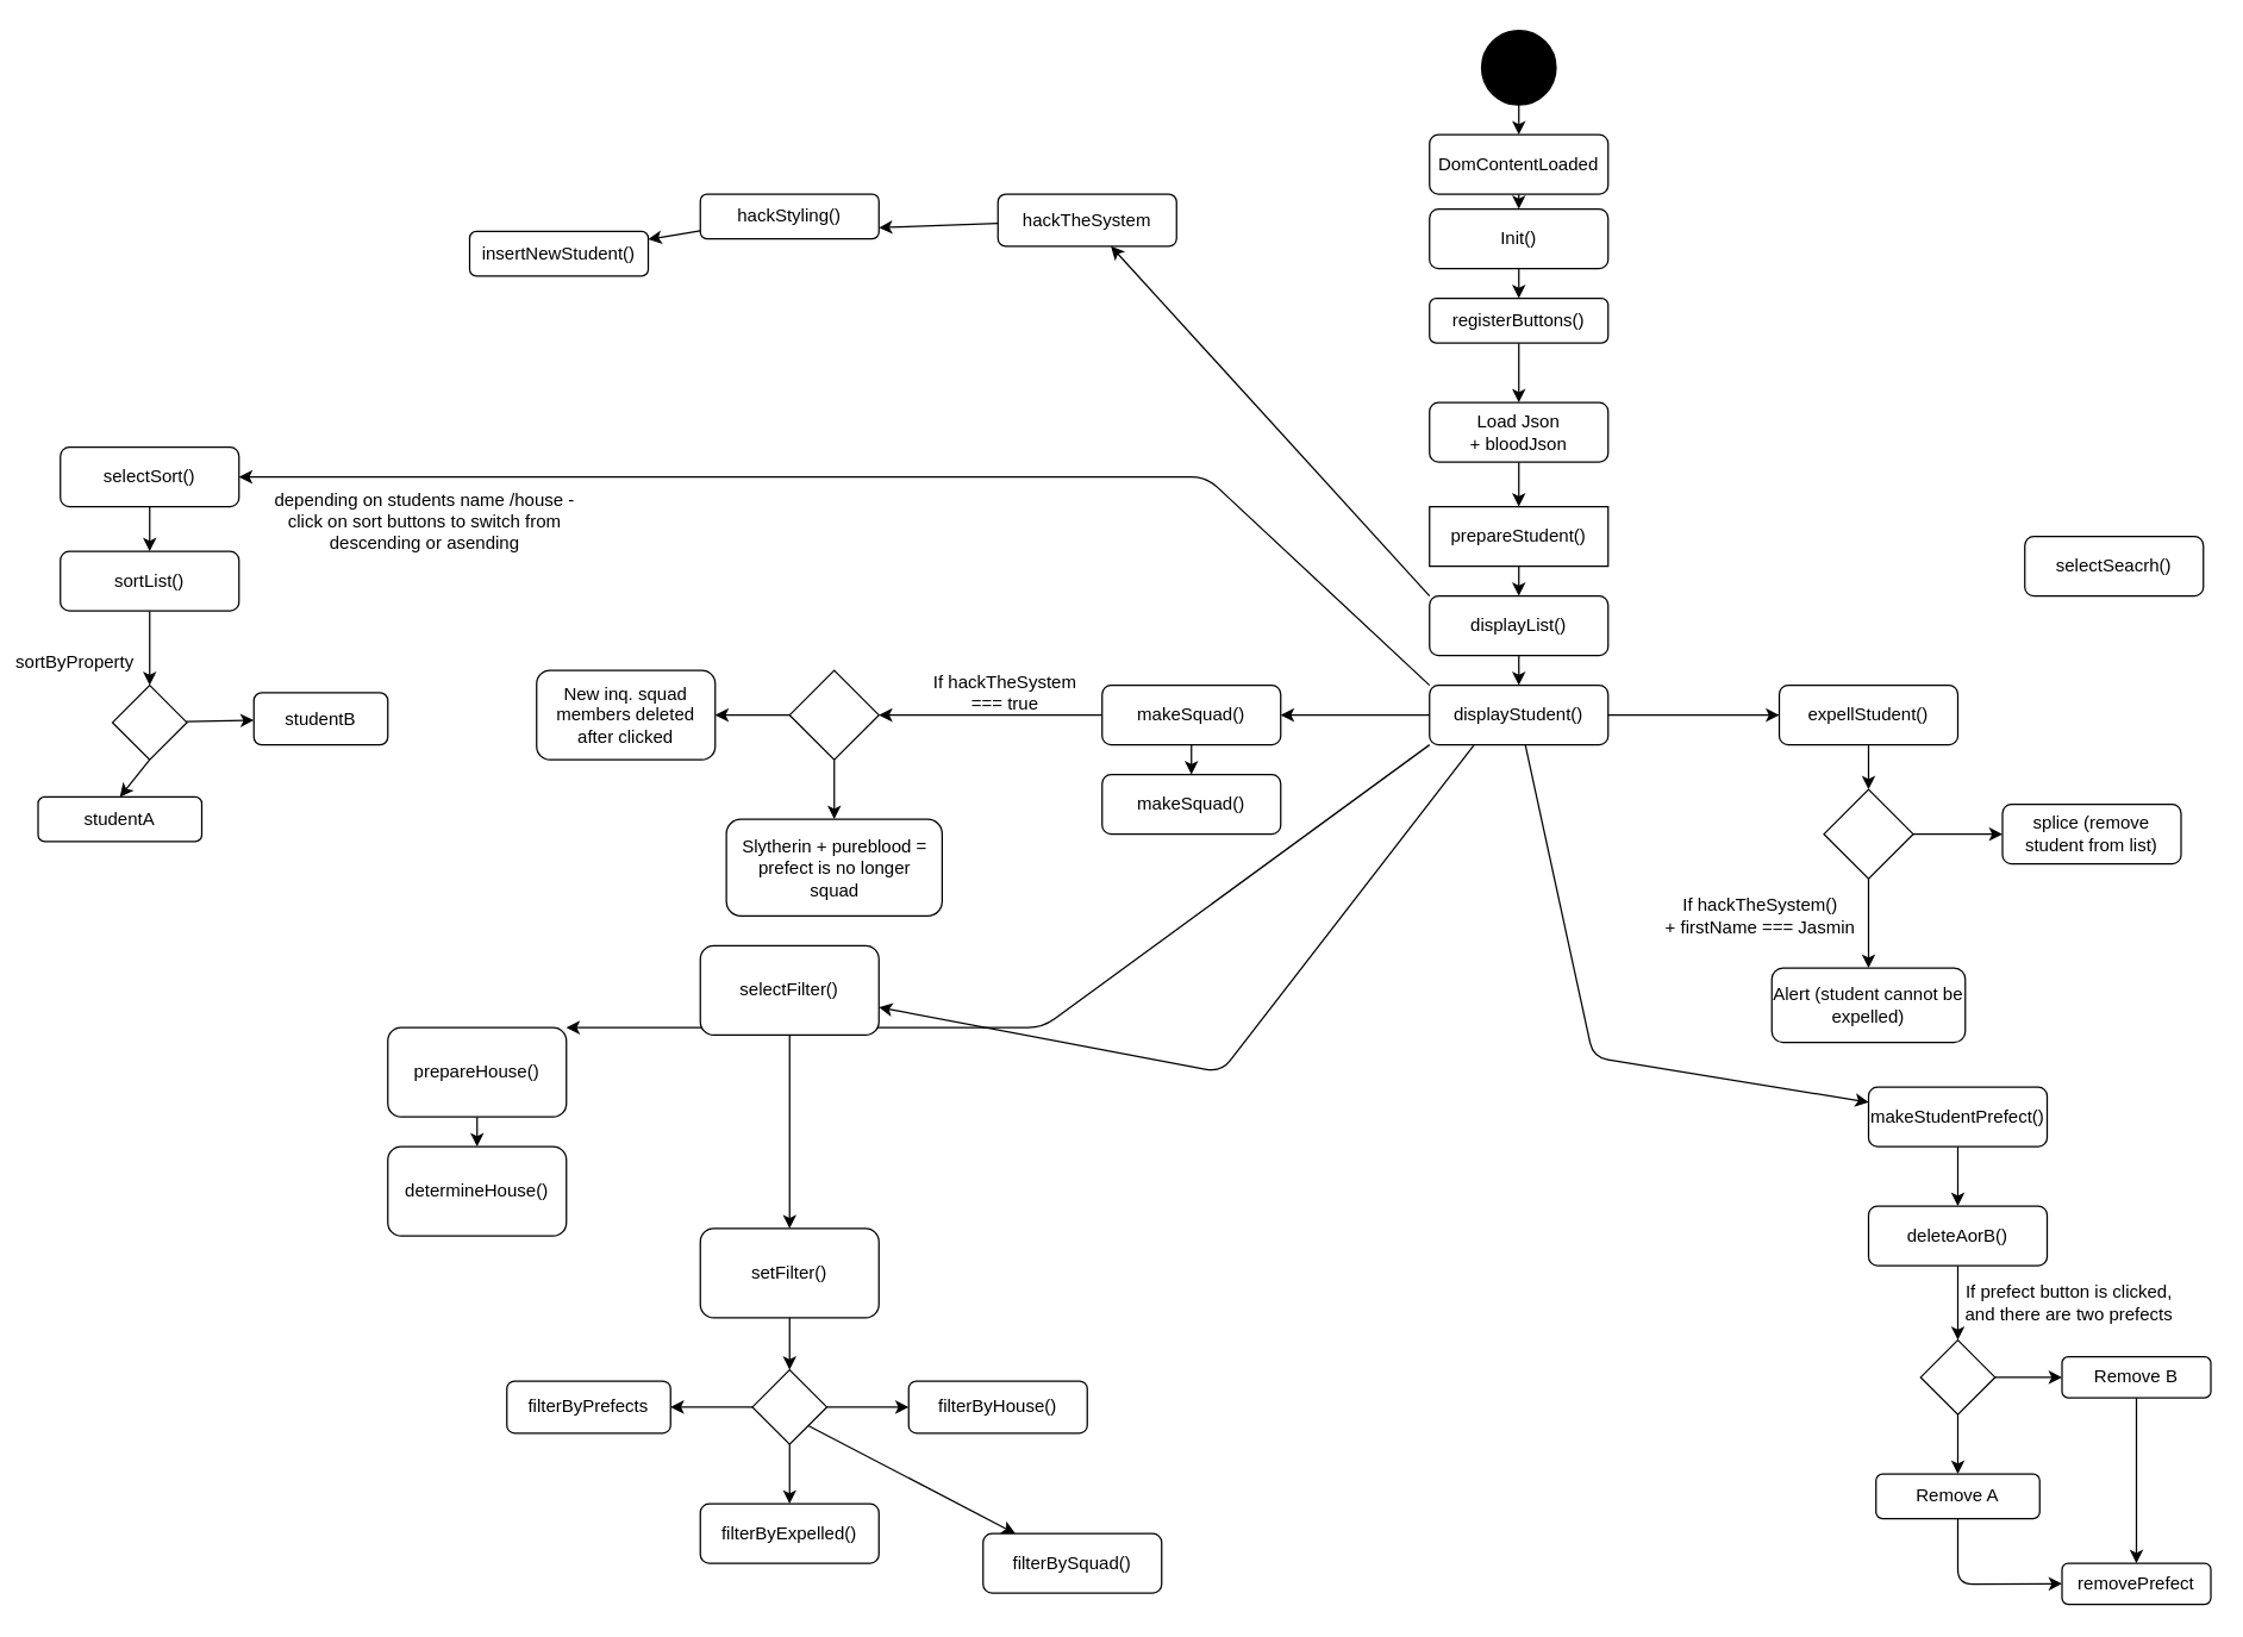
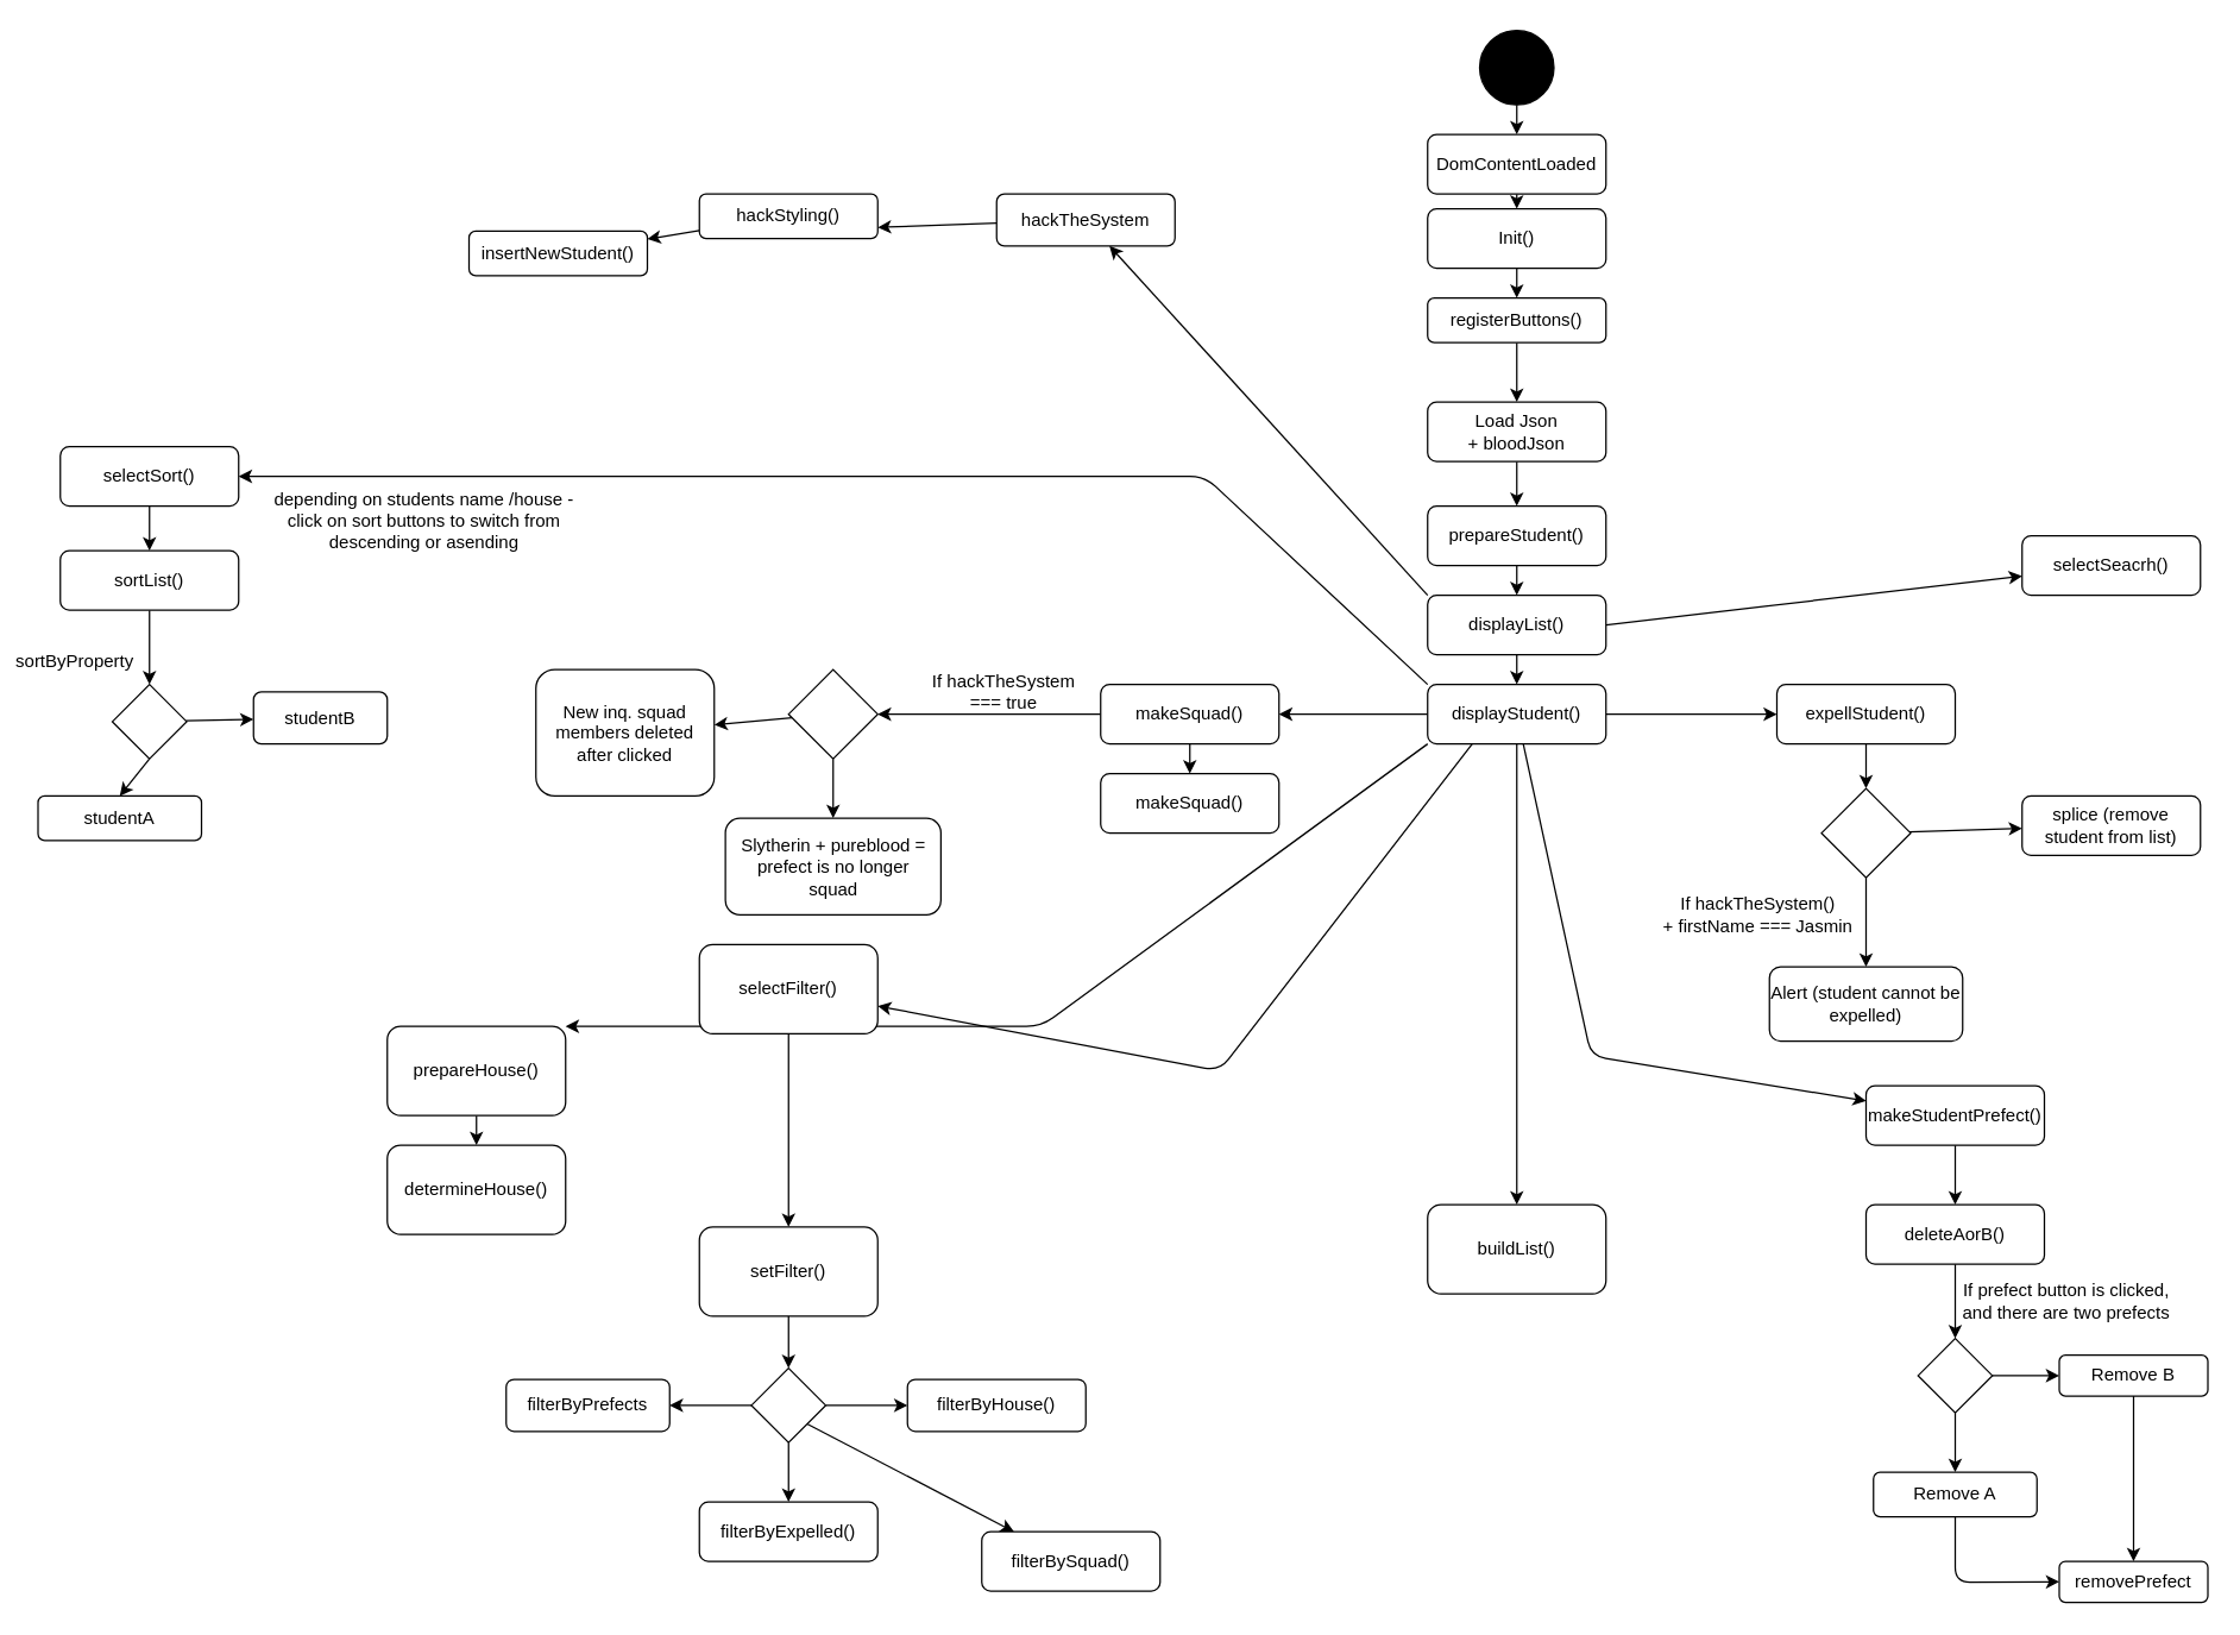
- <mxCell id="9" value="prepareStudent()" style="whiteSpace=wrap;html=1;fillColor=#FFFFFF;gradientColor=#ffffff;rounded=0;" vertex="1" parent="1"><mxGeometry x="960" y="340" width="120" height="40" as="geometry" /></mxCell>
+ <mxCell id="9" value="prepareStudent()" style="rounded=1;whiteSpace=wrap;html=1;fillColor=#FFFFFF;gradientColor=#ffffff;" vertex="1" parent="1"><mxGeometry x="960" y="340" width="120" height="40" as="geometry" /></mxCell>
+ <mxCell id="15" style="edgeStyle=none;html=1;exitX=1;exitY=0.5;exitDx=0;exitDy=0;" edge="1" parent="1" source="17" target="85"><mxGeometry relative="1" as="geometry"><mxPoint x="1310" y="390" as="targetPoint" /></mxGeometry></mxCell>
- <mxCell id="56" value="New inq. squad members deleted after clicked" style="rounded=1;whiteSpace=wrap;html=1;fillColor=#FFFFFF;gradientColor=#ffffff;" vertex="1" parent="1"><mxGeometry x="360" y="450" width="120" height="60" as="geometry" /></mxCell>
+ <mxCell id="56" value="New inq. squad members deleted after clicked" style="rounded=1;whiteSpace=wrap;html=1;fillColor=#FFFFFF;gradientColor=#ffffff;" vertex="1" parent="1"><mxGeometry x="360" y="450" width="120" height="85" as="geometry" /></mxCell>
- <mxCell id="31" value="splice (remove student from list)" style="rounded=1;whiteSpace=wrap;html=1;fillColor=#FFFFFF;gradientColor=#ffffff;" vertex="1" parent="1"><mxGeometry x="1345" y="540" width="120" height="40" as="geometry" /></mxCell>
+ <mxCell id="31" value="splice (remove student from list)" style="rounded=1;whiteSpace=wrap;html=1;fillColor=#FFFFFF;gradientColor=#ffffff;" vertex="1" parent="1"><mxGeometry x="1360" y="535" width="120" height="40" as="geometry" /></mxCell>
+ <mxCell id="23" style="edgeStyle=none;html=1;entryX=0.5;entryY=0;entryDx=0;entryDy=0;" edge="1" parent="1" source="25" target="73"><mxGeometry relative="1" as="geometry" /></mxCell>
+ <mxCell id="73" value="buildList()" style="rounded=1;whiteSpace=wrap;html=1;fillColor=#FFFFFF;gradientColor=#ffffff;" vertex="1" parent="1"><mxGeometry x="960" y="810" width="120" height="60" as="geometry" /></mxCell>
